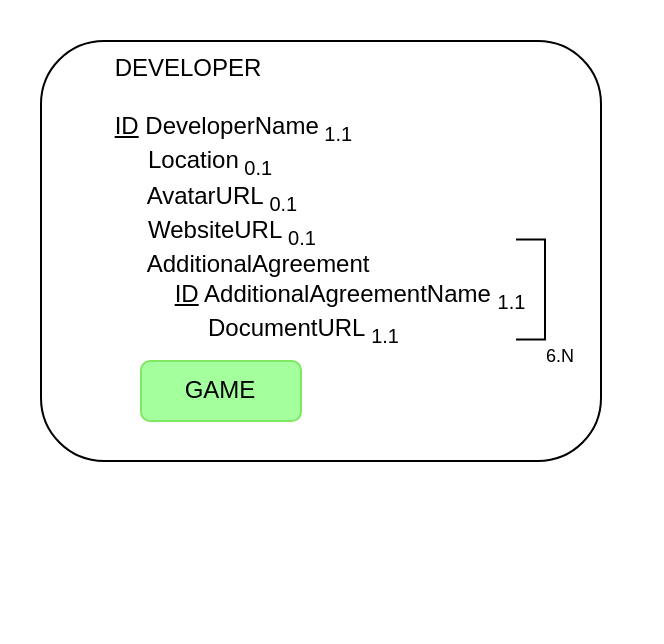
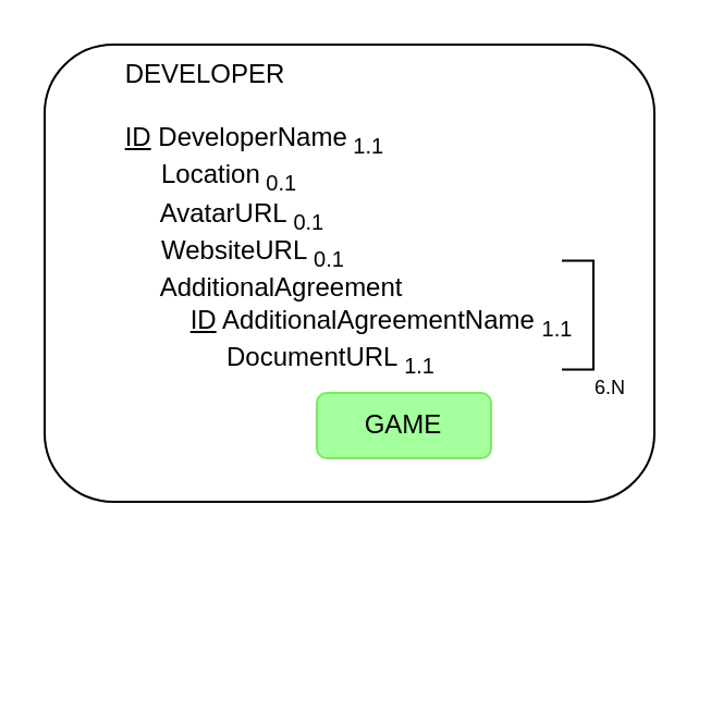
- <mxCell id="6" value="GAME" style="rounded=1;whiteSpace=wrap;html=1;labelBackgroundColor=#a4ff9d;fillColor=#A4FF9D;strokeColor=#7fe764;movable=0;resizable=0;rotatable=0;deletable=0;editable=0;locked=1;connectable=0;" vertex="1" parent="2"><mxGeometry x="50" y="160" width="80" height="30" as="geometry" /></mxCell>
+ <mxCell id="6" value="GAME" style="rounded=1;whiteSpace=wrap;html=1;labelBackgroundColor=#a4ff9d;fillColor=#A4FF9D;strokeColor=#7fe764;movable=0;resizable=0;rotatable=0;deletable=0;editable=0;locked=1;connectable=0;" vertex="1" parent="2"><mxGeometry x="125" y="160" width="80" height="30" as="geometry" /></mxCell>
